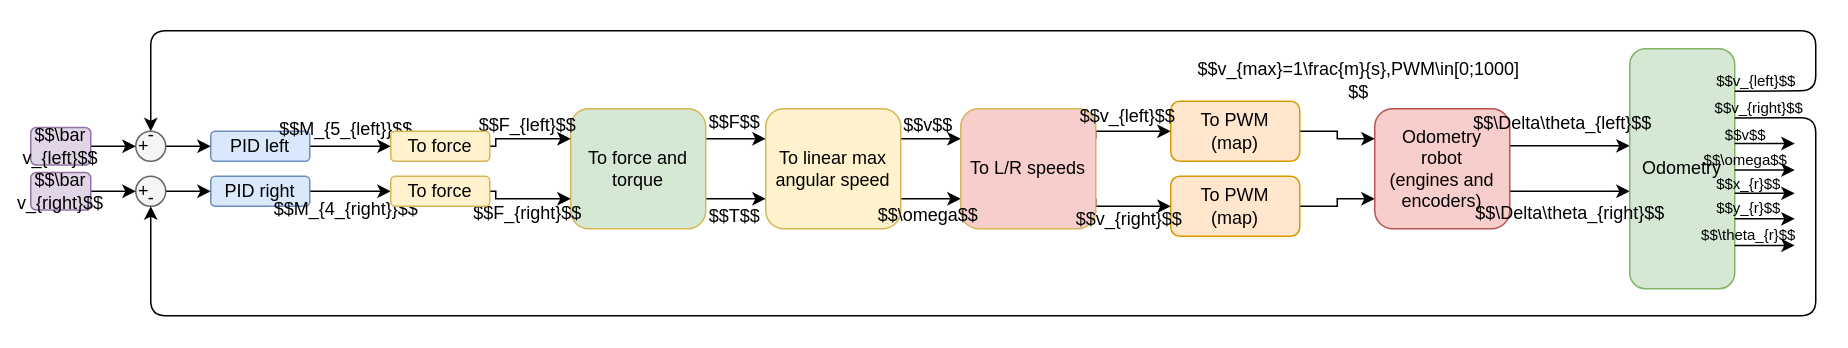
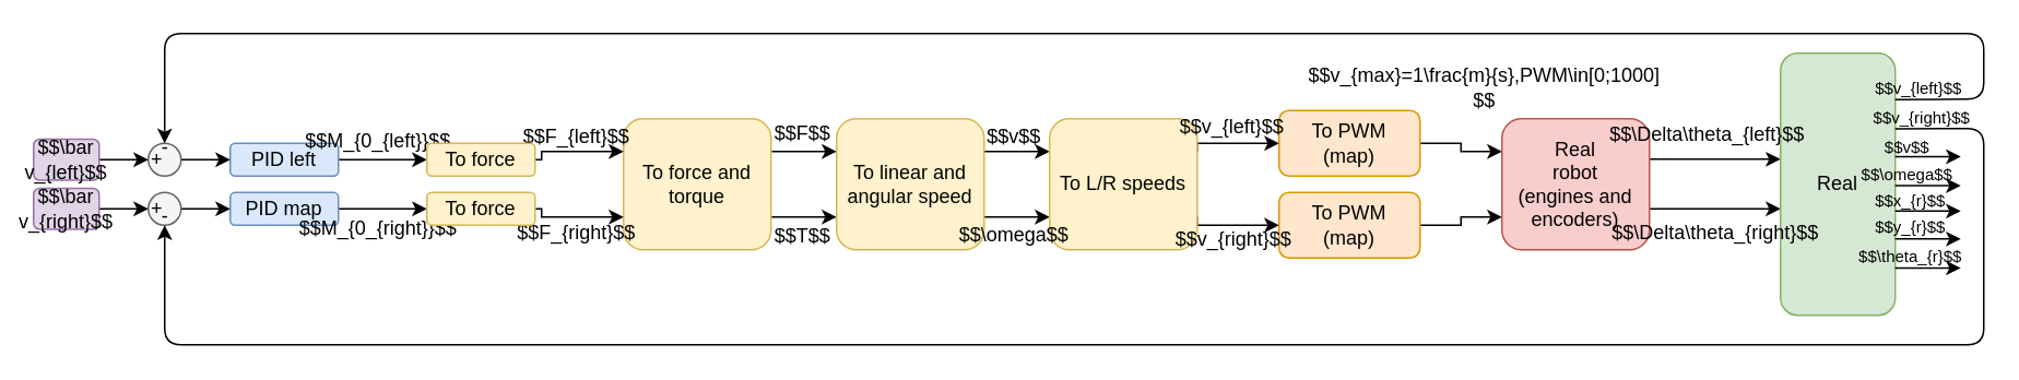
- <mxCell id="7" value="$$M_{5_{left}}$$" style="text;html=1;align=center;verticalAlign=middle;resizable=0;points=[];autosize=1;strokeColor=none;fillColor=none;" parent="1" vertex="1"><mxGeometry x="180" y="76" width="100" height="20" as="geometry" /></mxCell>
+ <mxCell id="7" value="$$M_{0_{left}}$$" style="text;html=1;align=center;verticalAlign=middle;resizable=0;points=[];autosize=1;strokeColor=none;fillColor=none;" parent="1" vertex="1"><mxGeometry x="180" y="76" width="100" height="20" as="geometry" /></mxCell>
- <mxCell id="47" value="To force and torque" style="rounded=1;whiteSpace=wrap;html=1;fillColor=#d5e8d4;strokeColor=#d6b656;" vertex="1" parent="1"><mxGeometry x="380" y="72" width="90" height="80" as="geometry" /></mxCell>
+ <mxCell id="47" value="To force and torque" style="rounded=1;whiteSpace=wrap;html=1;fillColor=#fff2cc;strokeColor=#d6b656;" vertex="1" parent="1"><mxGeometry x="380" y="72" width="90" height="80" as="geometry" /></mxCell>
- <mxCell id="52" value="To linear max angular speed" style="rounded=1;whiteSpace=wrap;html=1;fillColor=#fff2cc;strokeColor=#d6b656;" vertex="1" parent="1"><mxGeometry x="510" y="72" width="90" height="80" as="geometry" /></mxCell>
+ <mxCell id="52" value="To linear and angular speed" style="rounded=1;whiteSpace=wrap;html=1;fillColor=#fff2cc;strokeColor=#d6b656;" vertex="1" parent="1"><mxGeometry x="510" y="72" width="90" height="80" as="geometry" /></mxCell>
- <mxCell id="57" value="To L/R speeds" style="rounded=1;whiteSpace=wrap;html=1;fillColor=#f8cecc;strokeColor=#d6b656;" vertex="1" parent="1"><mxGeometry x="640" y="72" width="90" height="80" as="geometry" /></mxCell>
+ <mxCell id="57" value="To L/R speeds" style="rounded=1;whiteSpace=wrap;html=1;fillColor=#fff2cc;strokeColor=#d6b656;" vertex="1" parent="1"><mxGeometry x="640" y="72" width="90" height="80" as="geometry" /></mxCell>
- <mxCell id="14" value="Odometry&lt;br&gt;robot&lt;br&gt;(engines and encoders)" style="rounded=1;whiteSpace=wrap;html=1;fillColor=#f8cecc;strokeColor=#b85450;" parent="1" vertex="1"><mxGeometry x="916" y="72" width="90" height="80" as="geometry" /></mxCell>
+ <mxCell id="14" value="Real&lt;br&gt;robot&lt;br&gt;(engines and encoders)" style="rounded=1;whiteSpace=wrap;html=1;fillColor=#f8cecc;strokeColor=#b85450;" parent="1" vertex="1"><mxGeometry x="916" y="72" width="90" height="80" as="geometry" /></mxCell>
- <mxCell id="15" value="Odometry" style="rounded=1;whiteSpace=wrap;html=1;fillColor=#d5e8d4;strokeColor=#82b366;" parent="1" vertex="1"><mxGeometry x="1086" y="32" width="70" height="160" as="geometry" /></mxCell>
+ <mxCell id="15" value="Real" style="rounded=1;whiteSpace=wrap;html=1;fillColor=#d5e8d4;strokeColor=#82b366;" parent="1" vertex="1"><mxGeometry x="1086" y="32" width="70" height="160" as="geometry" /></mxCell>
- <mxCell id="5" value="PID right" style="rounded=1;whiteSpace=wrap;html=1;fillColor=#dae8fc;strokeColor=#6c8ebf;" parent="1" vertex="1"><mxGeometry x="140" y="117" width="66" height="20" as="geometry" /></mxCell>
+ <mxCell id="5" value="PID map" style="rounded=1;whiteSpace=wrap;html=1;fillColor=#dae8fc;strokeColor=#6c8ebf;" parent="1" vertex="1"><mxGeometry x="140" y="117" width="66" height="20" as="geometry" /></mxCell>
- <mxCell id="6" value="$$M_{4_{right}}$$" style="text;html=1;align=center;verticalAlign=middle;resizable=0;points=[];autosize=1;strokeColor=none;fillColor=none;" parent="1" vertex="1"><mxGeometry x="175" y="129" width="110" height="20" as="geometry" /></mxCell>
+ <mxCell id="6" value="$$M_{0_{right}}$$" style="text;html=1;align=center;verticalAlign=middle;resizable=0;points=[];autosize=1;strokeColor=none;fillColor=none;" parent="1" vertex="1"><mxGeometry x="175" y="129" width="110" height="20" as="geometry" /></mxCell>
